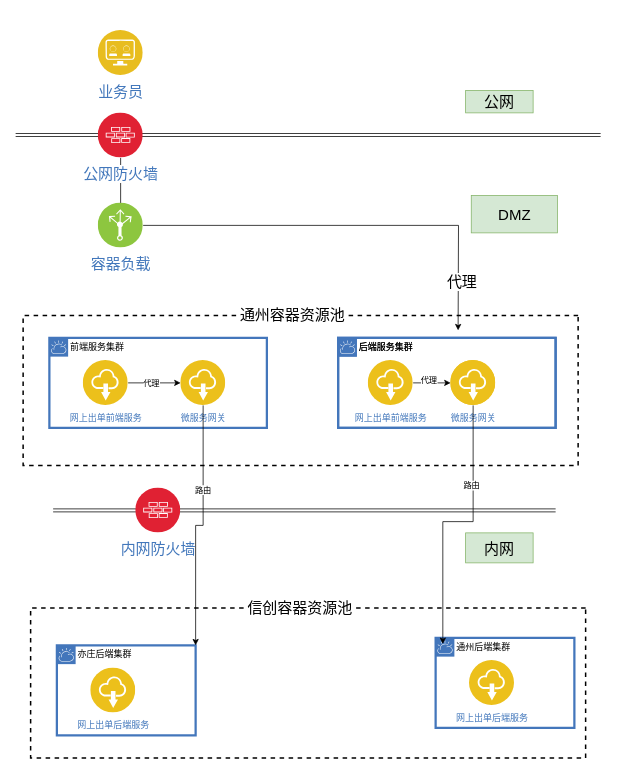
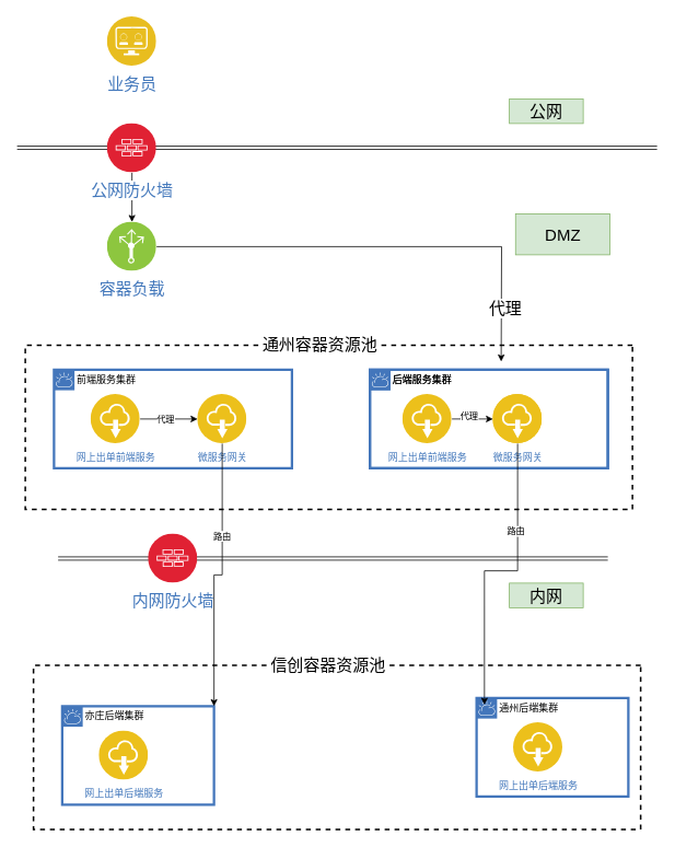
- <mxCell id="26" value="&lt;font style=&quot;font-size: 20px;&quot;&gt;业务员&lt;/font&gt;" style="image;aspect=fixed;perimeter=ellipsePerimeter;html=1;align=center;shadow=0;dashed=0;fontColor=#4277BB;labelBackgroundColor=default;fontSize=12;spacingTop=3;image=img/lib/ibm/applications/api_developer_portal.svg;" parent="1" vertex="1"><mxGeometry x="130" y="40" width="60" height="60" as="geometry" /></mxCell>
+ <mxCell id="26" value="&lt;font style=&quot;font-size: 20px;&quot;&gt;业务员&lt;/font&gt;" style="image;aspect=fixed;perimeter=ellipsePerimeter;html=1;align=center;shadow=0;dashed=0;fontColor=#4277BB;labelBackgroundColor=default;fontSize=12;spacingTop=3;image=img/lib/ibm/applications/api_developer_portal.svg;" parent="1" vertex="1"><mxGeometry x="130" y="20" width="60" height="60" as="geometry" /></mxCell>
- <mxCell id="27" style="edgeStyle=orthogonalEdgeStyle;rounded=0;orthogonalLoop=1;jettySize=auto;html=1;endArrow=none;" parent="1" source="28" target="17" edge="1"><mxGeometry relative="1" as="geometry" /></mxCell>
+ <mxCell id="27" style="edgeStyle=orthogonalEdgeStyle;rounded=0;orthogonalLoop=1;jettySize=auto;html=1;" parent="1" source="28" target="17" edge="1"><mxGeometry relative="1" as="geometry" /></mxCell>
- <mxCell id="4" value="&lt;font style=&quot;font-size: 20px;&quot;&gt;内网&lt;/font&gt;" style="text;html=1;align=center;verticalAlign=middle;whiteSpace=wrap;rounded=0;fillColor=#d5e8d4;strokeColor=#82b366;" parent="1" vertex="1"><mxGeometry x="620" y="710" width="90" height="40" as="geometry" /></mxCell>
+ <mxCell id="4" value="&lt;font style=&quot;font-size: 20px;&quot;&gt;内网&lt;/font&gt;" style="text;html=1;align=center;verticalAlign=middle;whiteSpace=wrap;rounded=0;fillColor=#d5e8d4;strokeColor=#82b366;" parent="1" vertex="1"><mxGeometry x="620" y="710" width="90" height="30" as="geometry" /></mxCell>
